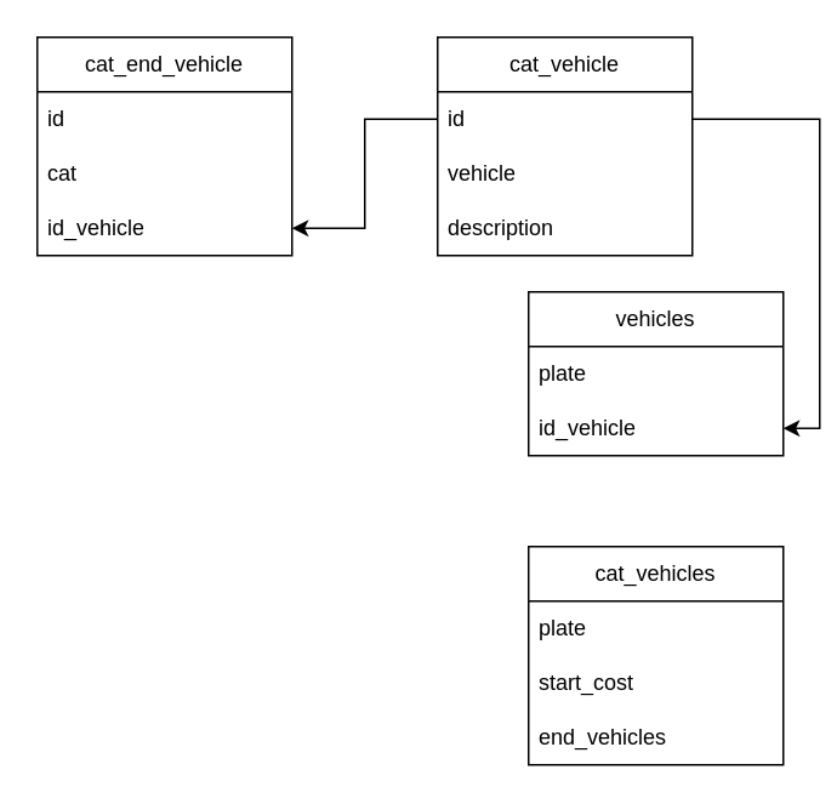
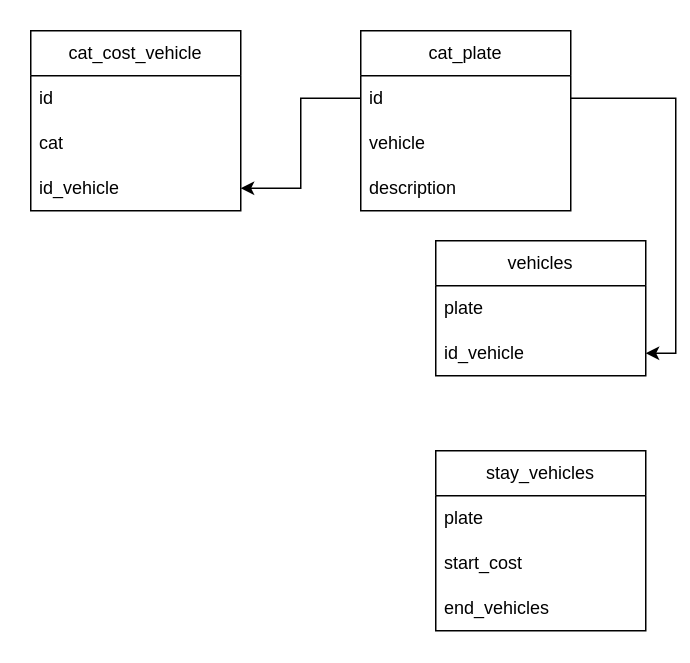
- <mxCell id="7" value="cat_end_vehicle" style="swimlane;fontStyle=0;childLayout=stackLayout;horizontal=1;startSize=30;horizontalStack=0;resizeParent=1;resizeParentMax=0;resizeLast=0;collapsible=1;marginBottom=0;whiteSpace=wrap;html=1;" vertex="1" parent="1"><mxGeometry x="20" y="20" width="140" height="120" as="geometry" /></mxCell>
+ <mxCell id="7" value="cat_cost_vehicle" style="swimlane;fontStyle=0;childLayout=stackLayout;horizontal=1;startSize=30;horizontalStack=0;resizeParent=1;resizeParentMax=0;resizeLast=0;collapsible=1;marginBottom=0;whiteSpace=wrap;html=1;" vertex="1" parent="1"><mxGeometry x="20" y="20" width="140" height="120" as="geometry" /></mxCell>
- <mxCell id="3" value="cat_vehicle" style="swimlane;fontStyle=0;childLayout=stackLayout;horizontal=1;startSize=30;horizontalStack=0;resizeParent=1;resizeParentMax=0;resizeLast=0;collapsible=1;marginBottom=0;whiteSpace=wrap;html=1;" vertex="1" parent="1"><mxGeometry x="240" y="20" width="140" height="120" as="geometry" /></mxCell>
+ <mxCell id="3" value="cat_plate" style="swimlane;fontStyle=0;childLayout=stackLayout;horizontal=1;startSize=30;horizontalStack=0;resizeParent=1;resizeParentMax=0;resizeLast=0;collapsible=1;marginBottom=0;whiteSpace=wrap;html=1;" vertex="1" parent="1"><mxGeometry x="240" y="20" width="140" height="120" as="geometry" /></mxCell>
- <mxCell id="15" value="cat_vehicles" style="swimlane;fontStyle=0;childLayout=stackLayout;horizontal=1;startSize=30;horizontalStack=0;resizeParent=1;resizeParentMax=0;resizeLast=0;collapsible=1;marginBottom=0;whiteSpace=wrap;html=1;" vertex="1" parent="1"><mxGeometry x="290" y="300" width="140" height="120" as="geometry" /></mxCell>
+ <mxCell id="15" value="stay_vehicles" style="swimlane;fontStyle=0;childLayout=stackLayout;horizontal=1;startSize=30;horizontalStack=0;resizeParent=1;resizeParentMax=0;resizeLast=0;collapsible=1;marginBottom=0;whiteSpace=wrap;html=1;" vertex="1" parent="1"><mxGeometry x="290" y="300" width="140" height="120" as="geometry" /></mxCell>
